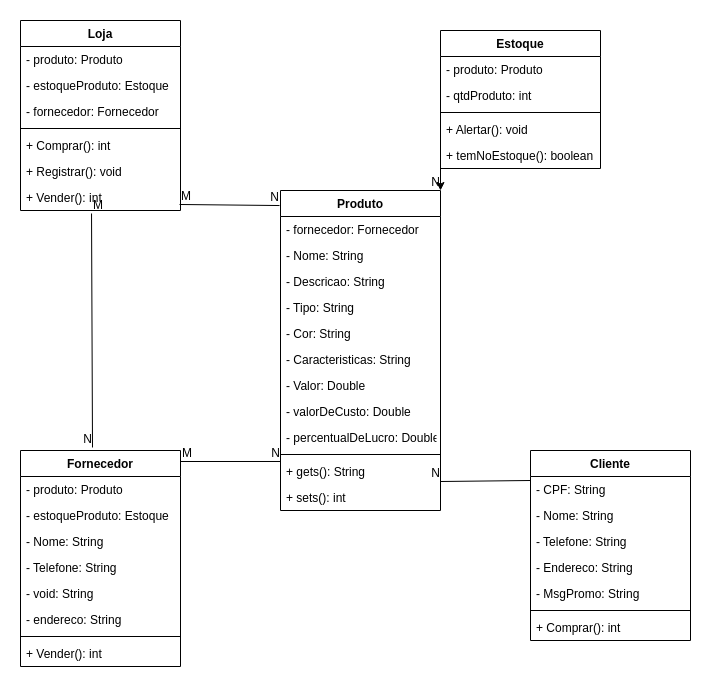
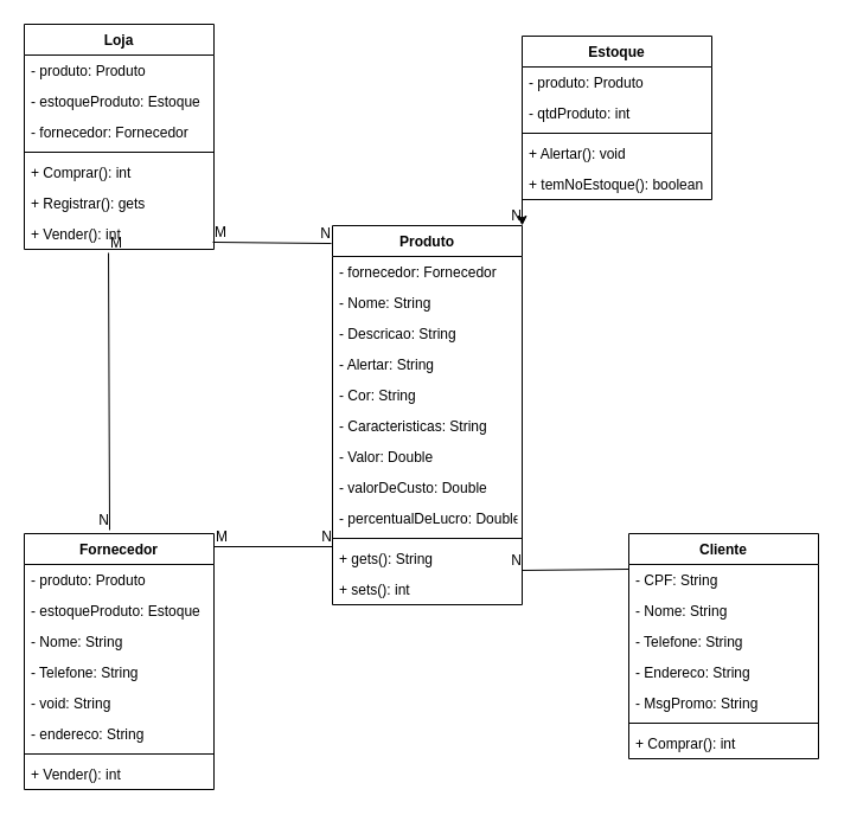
- <mxCell id="11" value="+ Registrar(): void" style="text;strokeColor=none;fillColor=none;align=left;verticalAlign=top;spacingLeft=4;spacingRight=4;overflow=hidden;rotatable=0;points=[[0,0.5],[1,0.5]];portConstraint=eastwest;" vertex="1" parent="5"><mxGeometry y="138" width="160" height="26" as="geometry" /></mxCell>
+ <mxCell id="11" value="+ Registrar(): gets" style="text;strokeColor=none;fillColor=none;align=left;verticalAlign=top;spacingLeft=4;spacingRight=4;overflow=hidden;rotatable=0;points=[[0,0.5],[1,0.5]];portConstraint=eastwest;" vertex="1" parent="5"><mxGeometry y="138" width="160" height="26" as="geometry" /></mxCell>
- <mxCell id="26" value="- Tipo: String" style="text;strokeColor=none;fillColor=none;align=left;verticalAlign=top;spacingLeft=4;spacingRight=4;overflow=hidden;rotatable=0;points=[[0,0.5],[1,0.5]];portConstraint=eastwest;" parent="22" vertex="1"><mxGeometry y="104" width="160" height="26" as="geometry" /></mxCell>
+ <mxCell id="26" value="- Alertar: String" style="text;strokeColor=none;fillColor=none;align=left;verticalAlign=top;spacingLeft=4;spacingRight=4;overflow=hidden;rotatable=0;points=[[0,0.5],[1,0.5]];portConstraint=eastwest;" parent="22" vertex="1"><mxGeometry y="104" width="160" height="26" as="geometry" /></mxCell>
